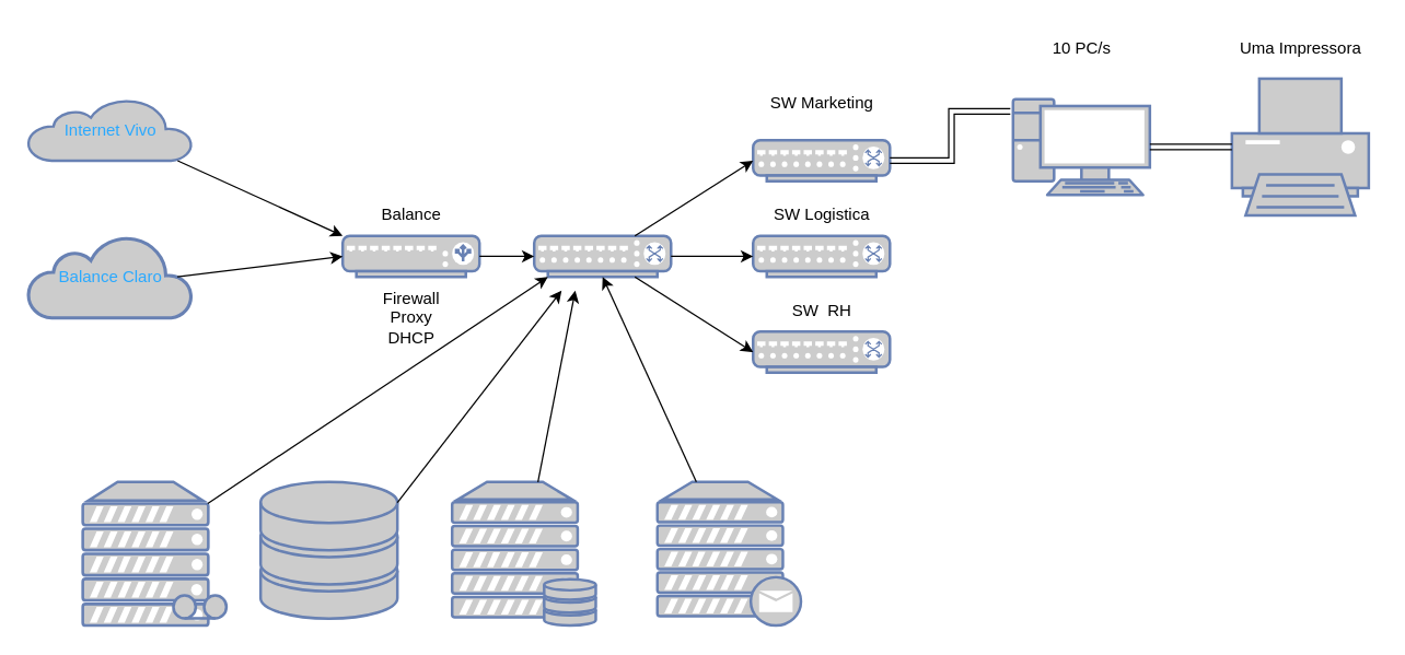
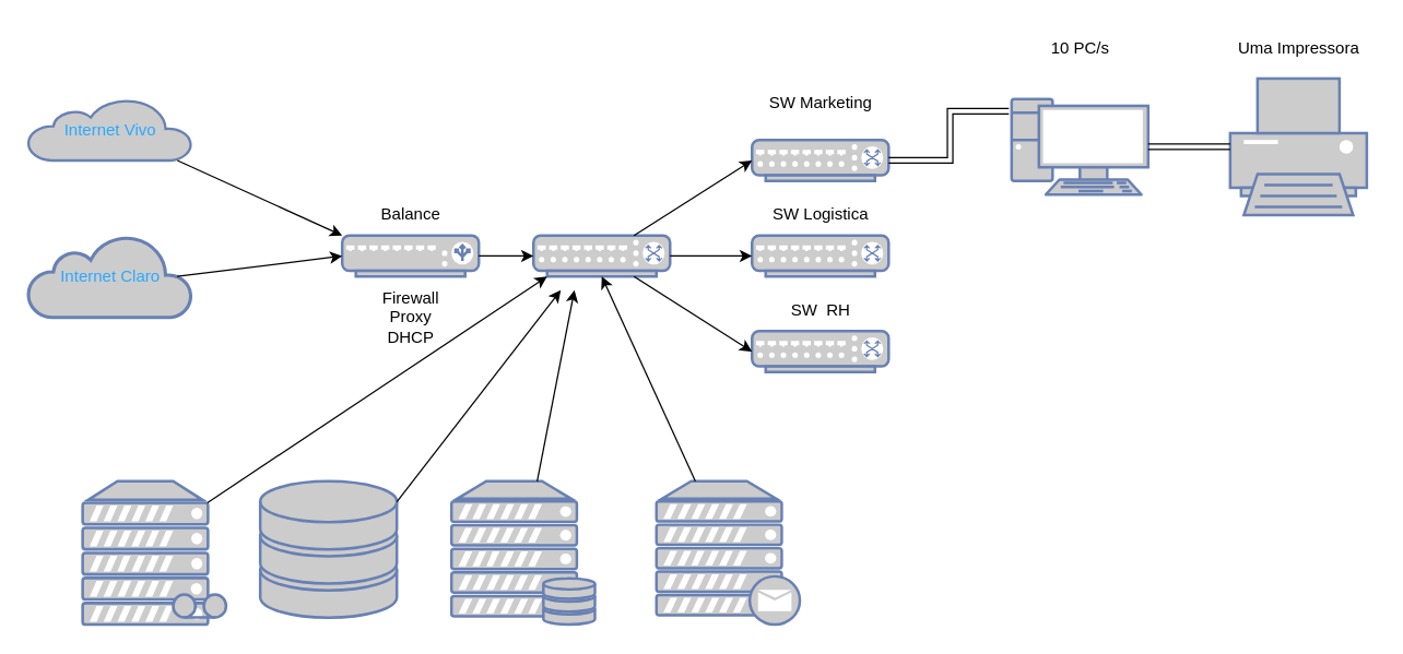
- <mxCell id="3" value="&lt;font color=&quot;#29a9ff&quot;&gt;Balance Claro&lt;/font&gt;" style="html=1;outlineConnect=0;fillColor=#CCCCCC;strokeColor=#6881B3;gradientColor=none;gradientDirection=north;strokeWidth=2;shape=mxgraph.networks.cloud;fontColor=#ffffff;" vertex="1" parent="1"><mxGeometry x="20" y="172" width="120" height="60" as="geometry" /></mxCell>
+ <mxCell id="3" value="&lt;font color=&quot;#29a9ff&quot;&gt;Internet Claro&lt;/font&gt;" style="html=1;outlineConnect=0;fillColor=#CCCCCC;strokeColor=#6881B3;gradientColor=none;gradientDirection=north;strokeWidth=2;shape=mxgraph.networks.cloud;fontColor=#ffffff;" vertex="1" parent="1"><mxGeometry x="20" y="172" width="120" height="60" as="geometry" /></mxCell>
